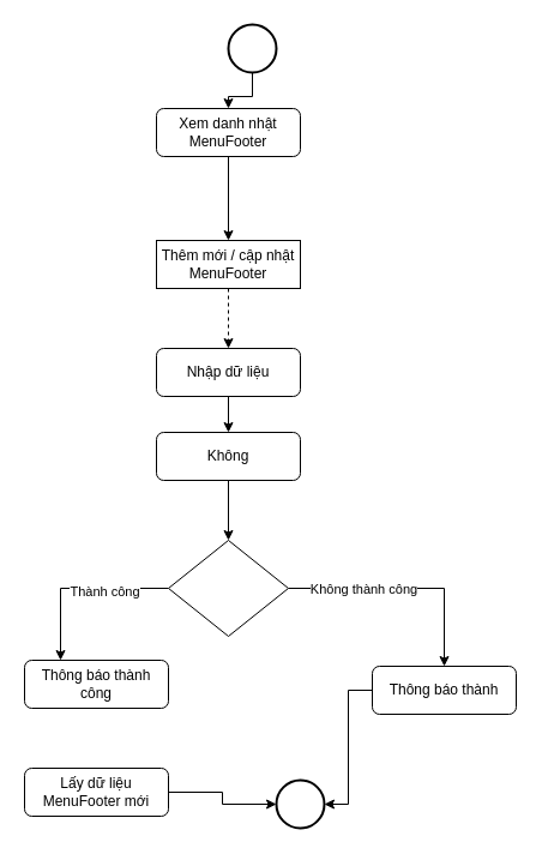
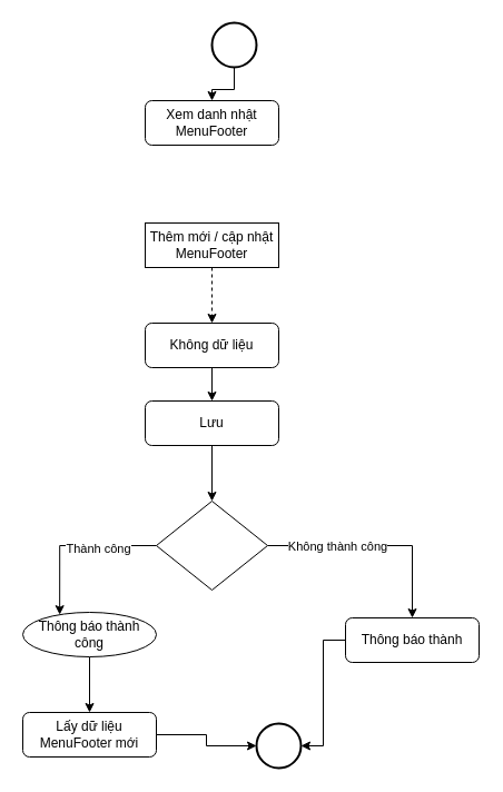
- <mxCell id="2" value="" style="edgeStyle=orthogonalEdgeStyle;rounded=0;orthogonalLoop=1;jettySize=auto;html=1;" parent="1" source="3" target="13" edge="1"><mxGeometry relative="1" as="geometry" /></mxCell>
- <mxCell id="15" value="Nhập dữ liệu" style="rounded=1;whiteSpace=wrap;html=1;fontSize=12;glass=0;strokeWidth=1;shadow=0;" parent="1" vertex="1"><mxGeometry x="130" y="290" width="120" height="40" as="geometry" /></mxCell>
+ <mxCell id="15" value="Không dữ liệu" style="rounded=1;whiteSpace=wrap;html=1;fontSize=12;glass=0;strokeWidth=1;shadow=0;" parent="1" vertex="1"><mxGeometry x="130" y="290" width="120" height="40" as="geometry" /></mxCell>
- <mxCell id="17" value="Không" style="rounded=1;whiteSpace=wrap;html=1;fontSize=12;glass=0;strokeWidth=1;shadow=0;" parent="1" vertex="1"><mxGeometry x="130" y="360" width="120" height="40" as="geometry" /></mxCell>
+ <mxCell id="17" value="Lưu" style="rounded=1;whiteSpace=wrap;html=1;fontSize=12;glass=0;strokeWidth=1;shadow=0;" parent="1" vertex="1"><mxGeometry x="130" y="360" width="120" height="40" as="geometry" /></mxCell>
- <mxCell id="19" value="Thông báo thành công" style="rounded=1;whiteSpace=wrap;html=1;fontSize=12;glass=0;strokeWidth=1;shadow=0;" parent="1" vertex="1"><mxGeometry x="20" y="550" width="120" height="40" as="geometry" /></mxCell>
+ <mxCell id="19" value="Thông báo thành công" style="ellipse;whiteSpace=wrap;html=1;fontSize=12;glass=0;strokeWidth=1;shadow=0;" parent="1" vertex="1"><mxGeometry x="20" y="550" width="120" height="40" as="geometry" /></mxCell>
+ <mxCell id="18" value="" style="edgeStyle=orthogonalEdgeStyle;rounded=0;orthogonalLoop=1;jettySize=auto;html=1;" parent="1" source="19" target="20" edge="1"><mxGeometry relative="1" as="geometry" /></mxCell>
